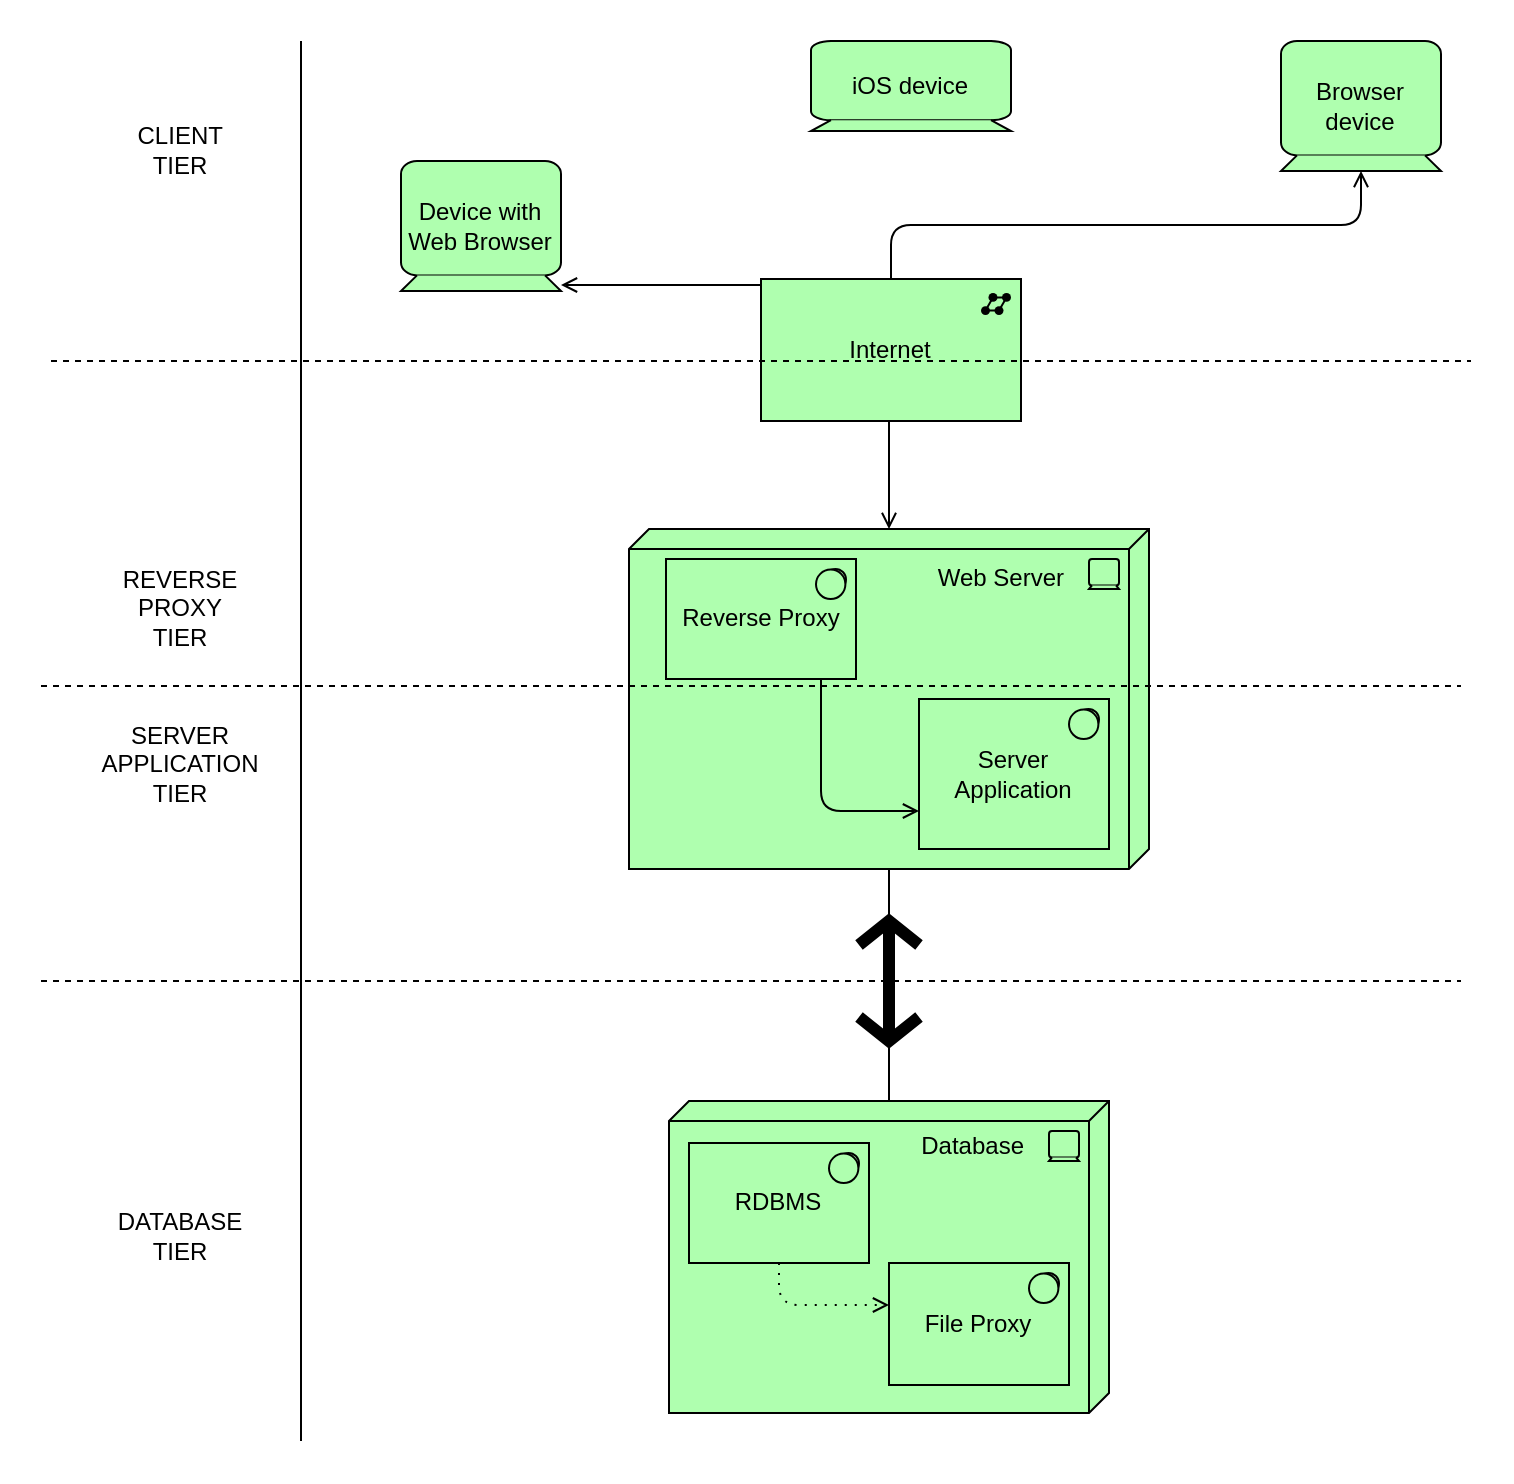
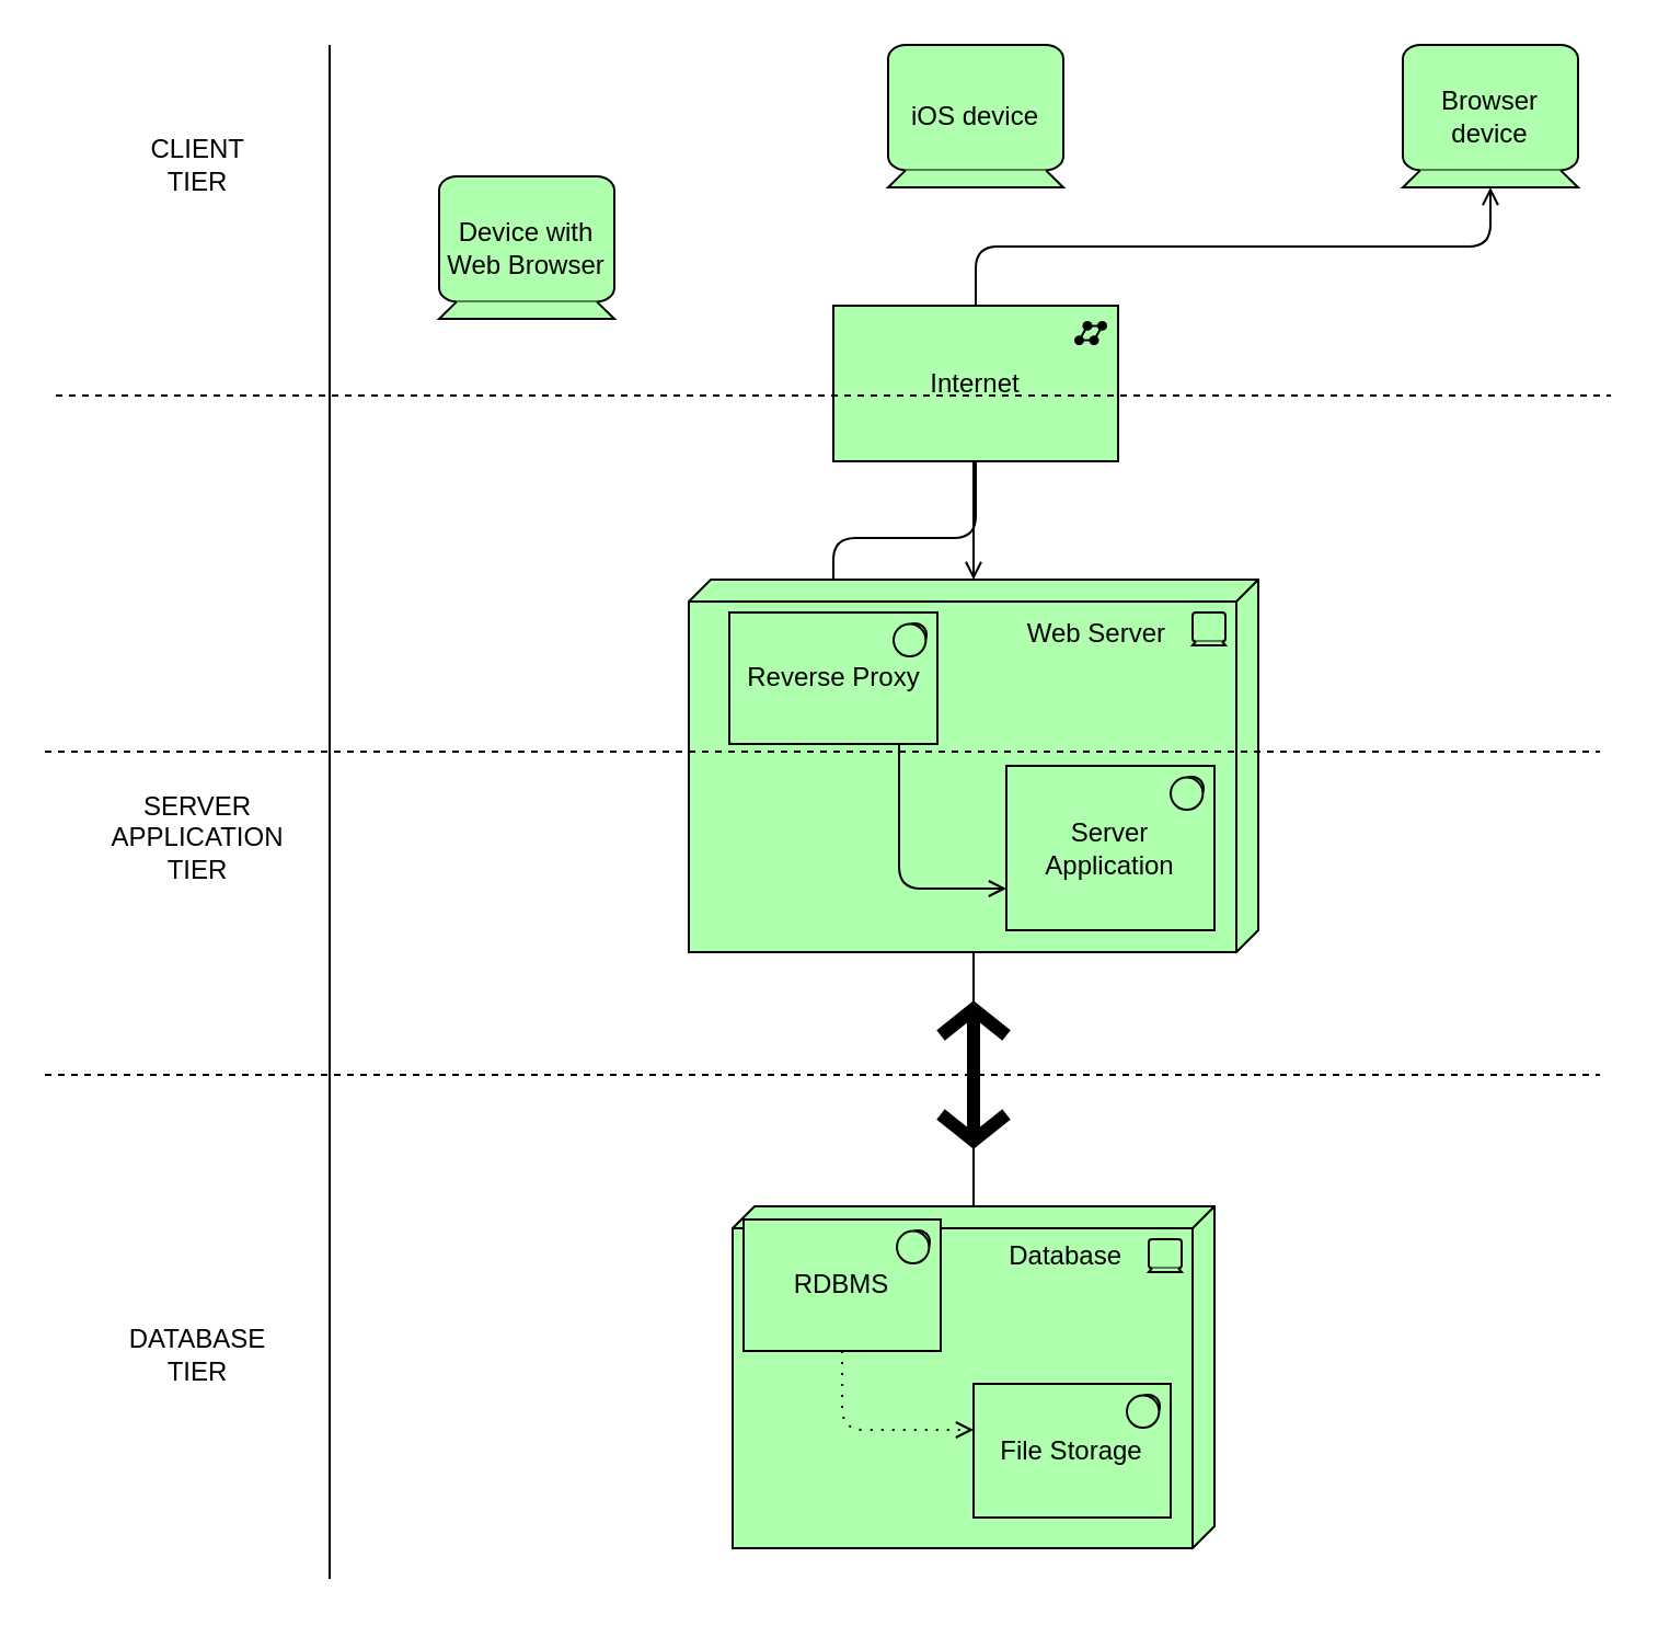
- <mxCell id="4" value="iOS device" style="html=1;outlineConnect=0;whiteSpace=wrap;fillColor=#AFFFAF;shape=mxgraph.archimate3.device;" vertex="1" parent="1"><mxGeometry x="405" y="20" width="100" height="45" as="geometry" /></mxCell>
+ <mxCell id="4" value="iOS device" style="html=1;outlineConnect=0;whiteSpace=wrap;fillColor=#AFFFAF;shape=mxgraph.archimate3.device;" vertex="1" parent="1"><mxGeometry x="405" y="20" width="80" height="65" as="geometry" /></mxCell>
- <mxCell id="6" value="" style="edgeStyle=elbowEdgeStyle;html=1;endArrow=open;elbow=vertical;endFill=1;" edge="1" parent="1" source="2" target="3"><mxGeometry width="160" relative="1" as="geometry"><mxPoint x="220" y="138.5" as="sourcePoint" /><mxPoint x="380" y="138.5" as="targetPoint" /></mxGeometry></mxCell>
+ <mxCell id="6" value="" style="edgeStyle=elbowEdgeStyle;html=1;endArrow=open;elbow=vertical;endFill=1;" edge="1" parent="1" source="2" target="10"><mxGeometry width="160" relative="1" as="geometry"><mxPoint x="220" y="138.5" as="sourcePoint" /><mxPoint x="380" y="138.5" as="targetPoint" /></mxGeometry></mxCell>
- <mxCell id="21" value="REVERSE PROXY TIER&lt;br&gt;" style="text;html=1;strokeColor=none;fillColor=none;align=center;verticalAlign=middle;whiteSpace=wrap;rounded=0;" vertex="1" parent="1"><mxGeometry x="70" y="294" width="40" height="20" as="geometry" /></mxCell>
- <mxCell id="14" value="RDBMS" style="html=1;outlineConnect=0;whiteSpace=wrap;fillColor=#AFFFAF;shape=mxgraph.archimate3.application;appType=sysSw;archiType=square;" vertex="1" parent="1"><mxGeometry x="344" y="571" width="90" height="60" as="geometry" /></mxCell>
+ <mxCell id="14" value="RDBMS" style="html=1;outlineConnect=0;whiteSpace=wrap;fillColor=#AFFFAF;shape=mxgraph.archimate3.application;appType=sysSw;archiType=square;" vertex="1" parent="1"><mxGeometry x="339" y="556" width="90" height="60" as="geometry" /></mxCell>
- <mxCell id="15" value="File Proxy" style="html=1;outlineConnect=0;whiteSpace=wrap;fillColor=#AFFFAF;shape=mxgraph.archimate3.application;appType=sysSw;archiType=square;" vertex="1" parent="1"><mxGeometry x="444" y="631" width="90" height="61" as="geometry" /></mxCell>
+ <mxCell id="15" value="File Storage" style="html=1;outlineConnect=0;whiteSpace=wrap;fillColor=#AFFFAF;shape=mxgraph.archimate3.application;appType=sysSw;archiType=square;" vertex="1" parent="1"><mxGeometry x="444" y="631" width="90" height="61" as="geometry" /></mxCell>
